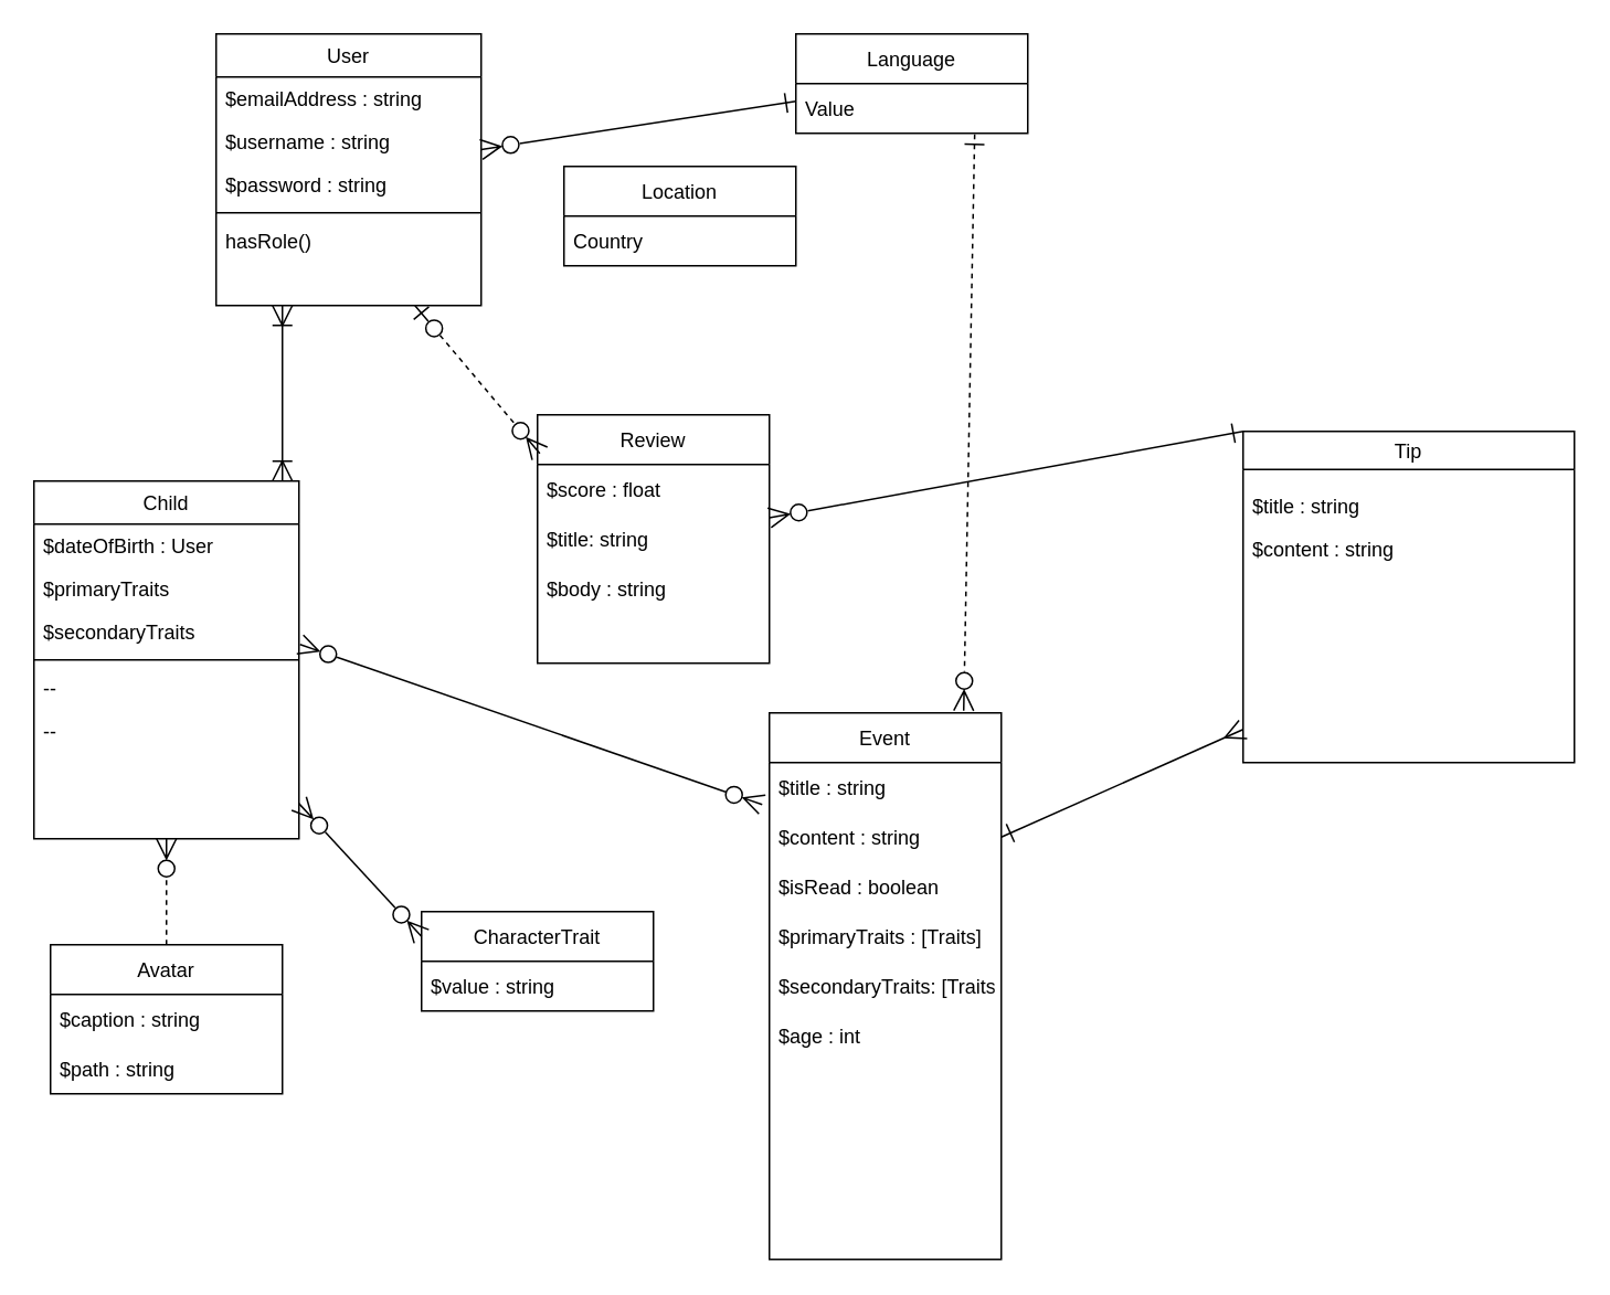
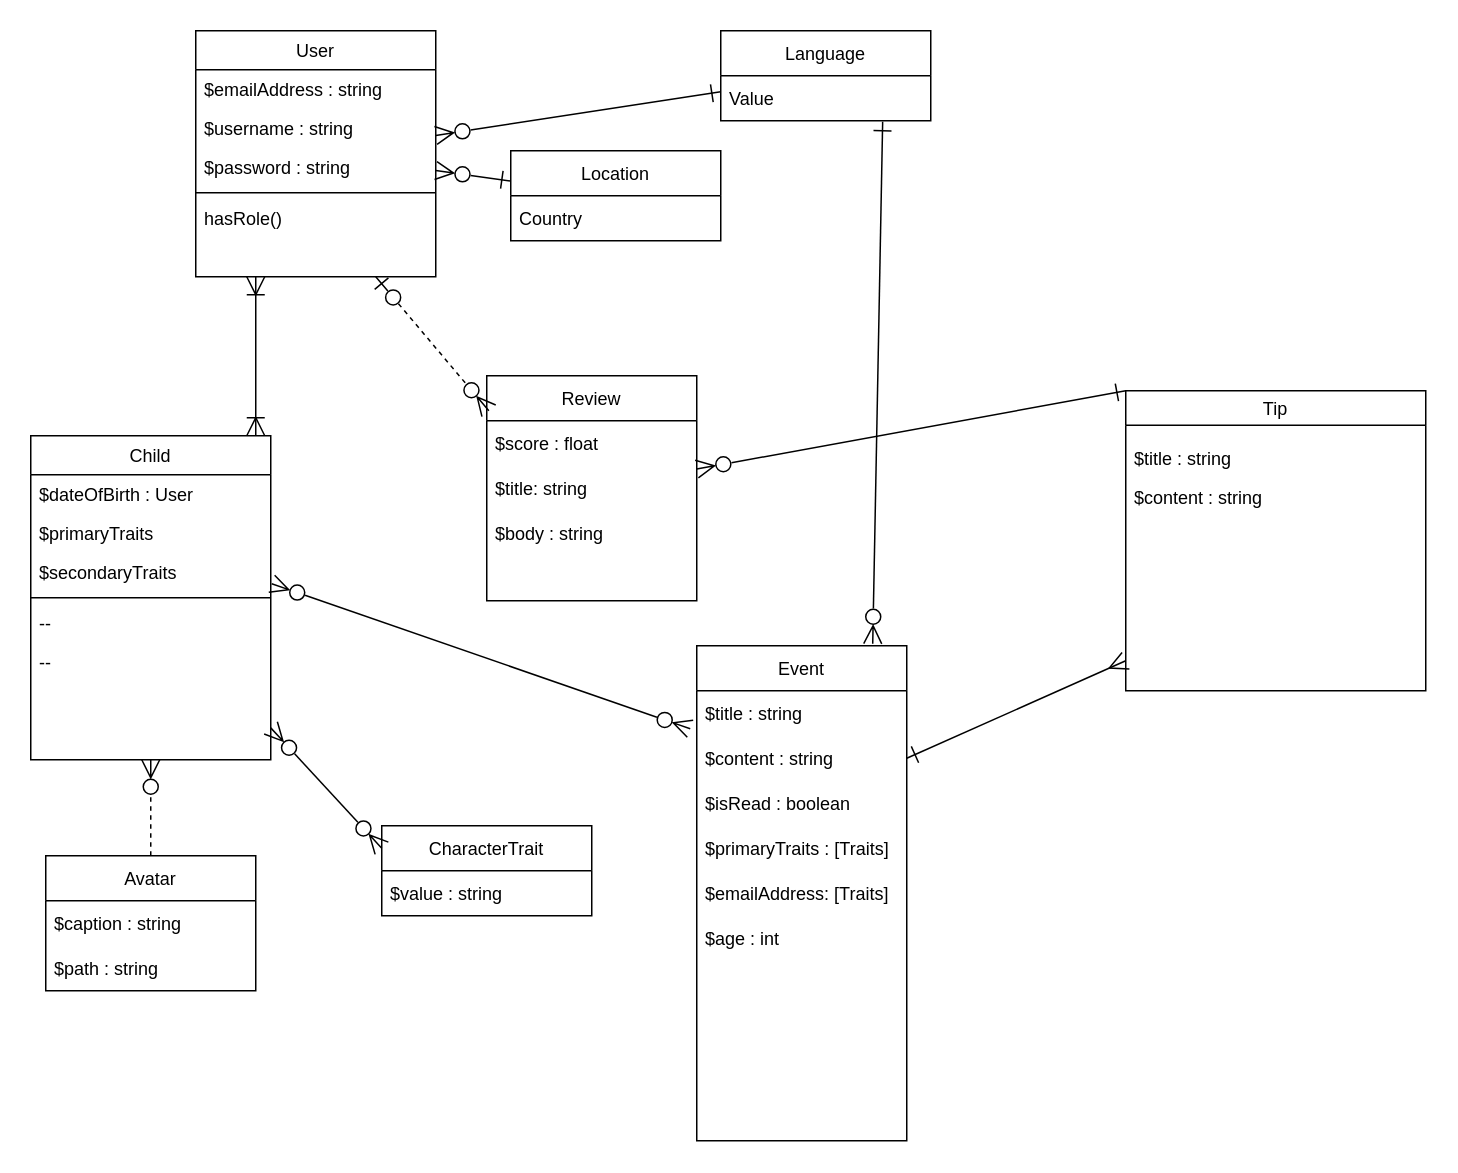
+ <mxCell id="24" value="" style="endArrow=ERone;html=1;rounded=0;startSize=10;endSize=10;startArrow=ERzeroToMany;startFill=0;endFill=0;" parent="1" source="2" target="21" edge="1"><mxGeometry width="50" height="50" relative="1" as="geometry"><mxPoint x="370" y="540" as="sourcePoint" /><mxPoint x="420" y="490" as="targetPoint" /></mxGeometry></mxCell>
- <mxCell id="48" value="" style="endArrow=ERzeroToMany;html=1;rounded=0;startSize=10;endSize=10;entryX=0.838;entryY=-0.004;entryDx=0;entryDy=0;entryPerimeter=0;exitX=0.771;exitY=1.022;exitDx=0;exitDy=0;exitPerimeter=0;endFill=0;startArrow=ERone;startFill=0;dashed=1;" parent="1" source="20" target="34" edge="1"><mxGeometry width="50" height="50" relative="1" as="geometry"><mxPoint x="370" y="640" as="sourcePoint" /><mxPoint x="420" y="590" as="targetPoint" /></mxGeometry></mxCell>
+ <mxCell id="48" value="" style="endArrow=ERzeroToMany;html=1;rounded=0;startSize=10;endSize=10;entryX=0.838;entryY=-0.004;entryDx=0;entryDy=0;entryPerimeter=0;exitX=0.771;exitY=1.022;exitDx=0;exitDy=0;exitPerimeter=0;endFill=0;startArrow=ERone;startFill=0;" parent="1" source="20" target="34" edge="1"><mxGeometry width="50" height="50" relative="1" as="geometry"><mxPoint x="370" y="640" as="sourcePoint" /><mxPoint x="420" y="590" as="targetPoint" /></mxGeometry></mxCell>
- <mxCell id="39" value="$secondaryTraits: [Traits]" style="text;strokeColor=none;fillColor=none;align=left;verticalAlign=middle;spacingLeft=4;spacingRight=4;overflow=hidden;points=[[0,0.5],[1,0.5]];portConstraint=eastwest;rotatable=0;" parent="34" vertex="1"><mxGeometry y="150" width="140" height="30" as="geometry" /></mxCell>
+ <mxCell id="39" value="$emailAddress: [Traits]" style="text;strokeColor=none;fillColor=none;align=left;verticalAlign=middle;spacingLeft=4;spacingRight=4;overflow=hidden;points=[[0,0.5],[1,0.5]];portConstraint=eastwest;rotatable=0;" parent="34" vertex="1"><mxGeometry y="150" width="140" height="30" as="geometry" /></mxCell>
